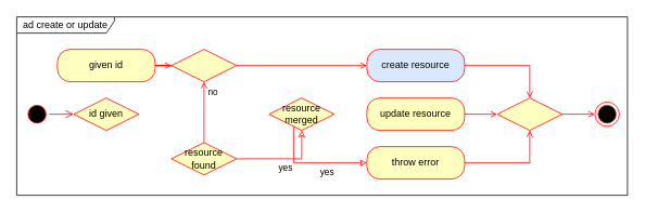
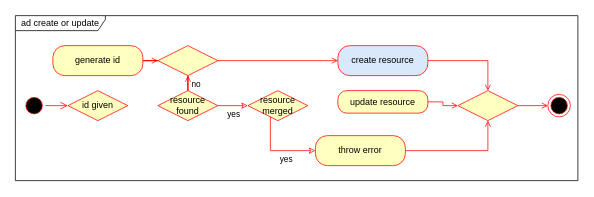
- <mxCell id="21" value="given id" style="rounded=1;whiteSpace=wrap;html=1;arcSize=40;fontColor=#000000;fillColor=#ffffc0;strokeColor=#ff0000;" vertex="1" parent="1"><mxGeometry x="70" y="60" width="120" height="40" as="geometry" /></mxCell>
+ <mxCell id="21" value="generate id" style="rounded=1;whiteSpace=wrap;html=1;arcSize=40;fontColor=#000000;fillColor=#ffffc0;strokeColor=#ff0000;" vertex="1" parent="1"><mxGeometry x="70" y="60" width="120" height="40" as="geometry" /></mxCell>
- <mxCell id="17" value="update resource" style="rounded=1;whiteSpace=wrap;html=1;arcSize=40;fontColor=#000000;fillColor=#ffffc0;strokeColor=#ff0000;" vertex="1" parent="1"><mxGeometry x="450" y="120" width="120" height="40" as="geometry" /></mxCell>
+ <mxCell id="17" value="update resource" style="rounded=1;whiteSpace=wrap;html=1;arcSize=40;fontColor=#000000;fillColor=#ffffc0;strokeColor=#ff0000;" vertex="1" parent="1"><mxGeometry x="450" y="120" width="120" height="30" as="geometry" /></mxCell>
- <mxCell id="10" value="resource found" style="rhombus;whiteSpace=wrap;html=1;fontColor=#000000;fillColor=#ffffc0;strokeColor=#ff0000;" vertex="1" parent="1"><mxGeometry x="210" y="175" width="80" height="40" as="geometry" /></mxCell>
+ <mxCell id="10" value="resource found" style="rhombus;whiteSpace=wrap;html=1;fontColor=#000000;fillColor=#ffffc0;strokeColor=#ff0000;" vertex="1" parent="1"><mxGeometry x="210" y="120" width="80" height="40" as="geometry" /></mxCell>
- <mxCell id="15" value="throw error" style="rounded=1;whiteSpace=wrap;html=1;arcSize=40;fontColor=#000000;fillColor=#ffffc0;strokeColor=#ff0000;" vertex="1" parent="1"><mxGeometry x="450" y="180" width="120" height="40" as="geometry" /></mxCell>
+ <mxCell id="15" value="throw error" style="rounded=1;whiteSpace=wrap;html=1;arcSize=40;fontColor=#000000;fillColor=#ffffc0;strokeColor=#ff0000;" vertex="1" parent="1"><mxGeometry x="420" y="180" width="120" height="40" as="geometry" /></mxCell>
